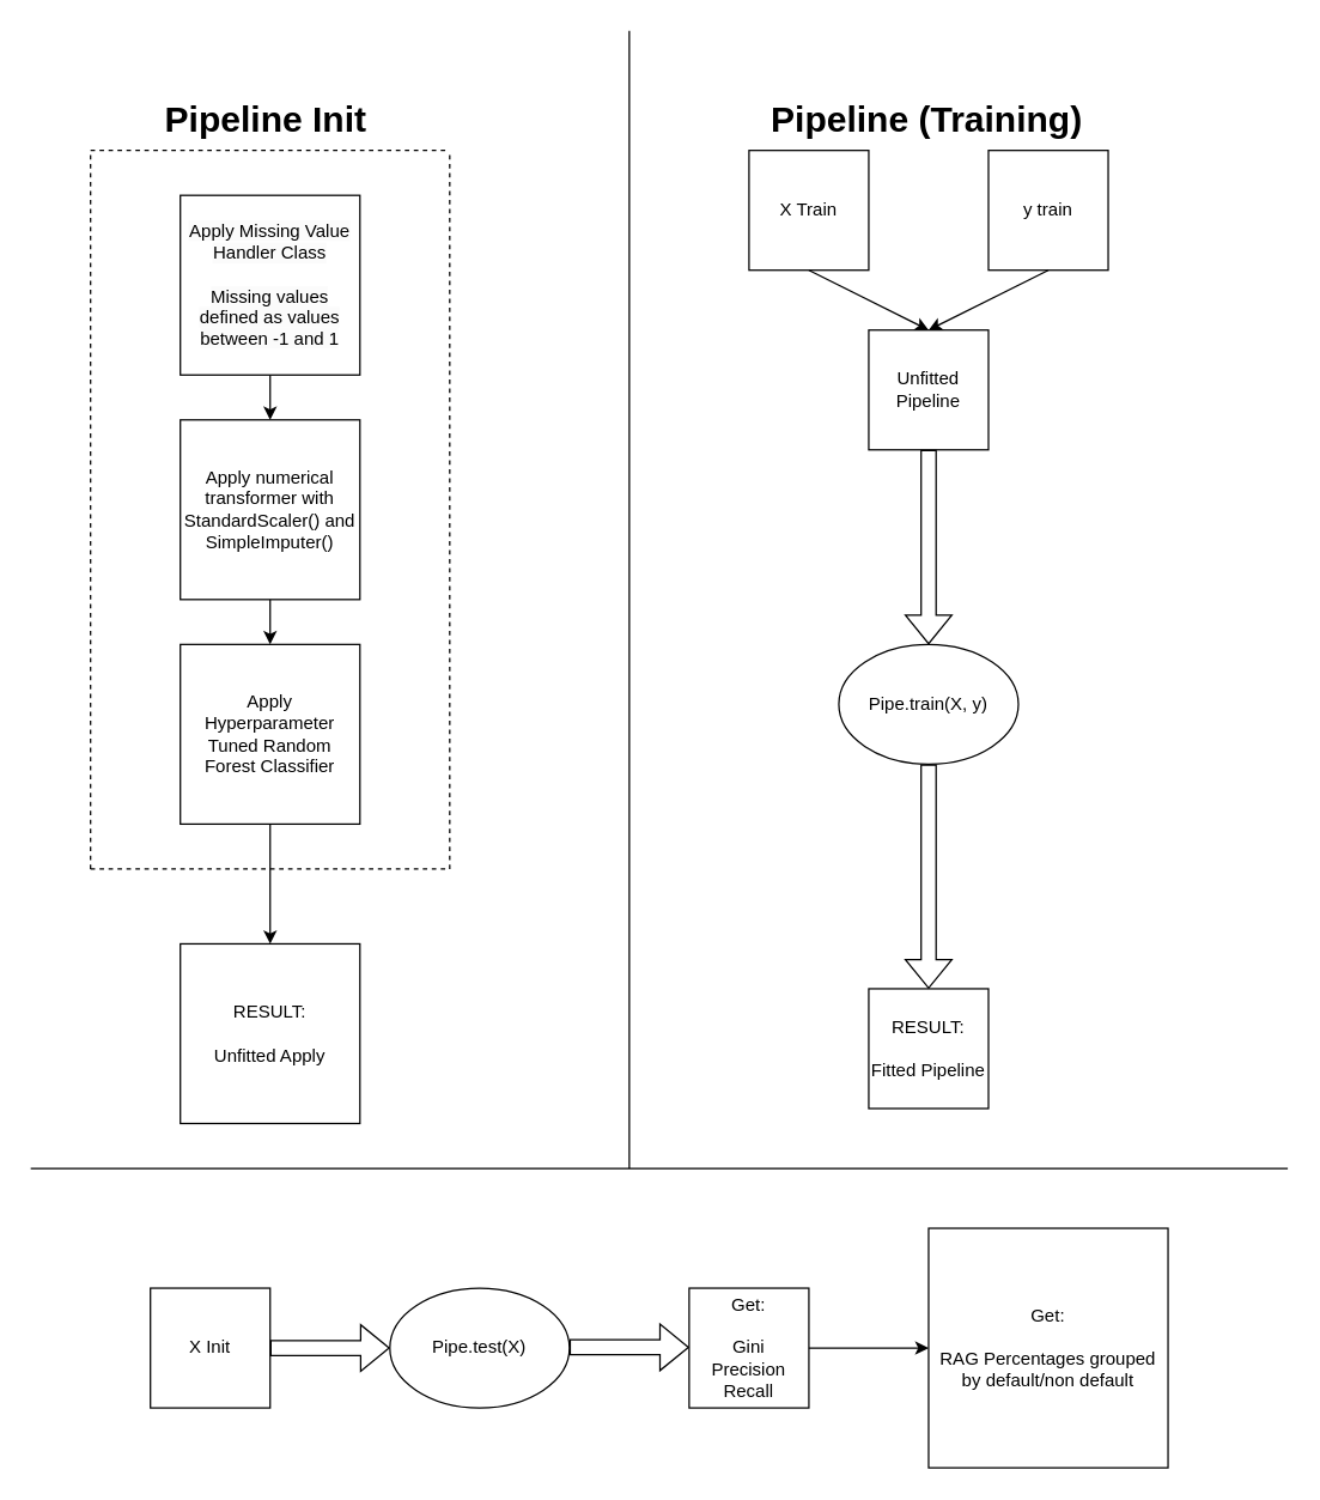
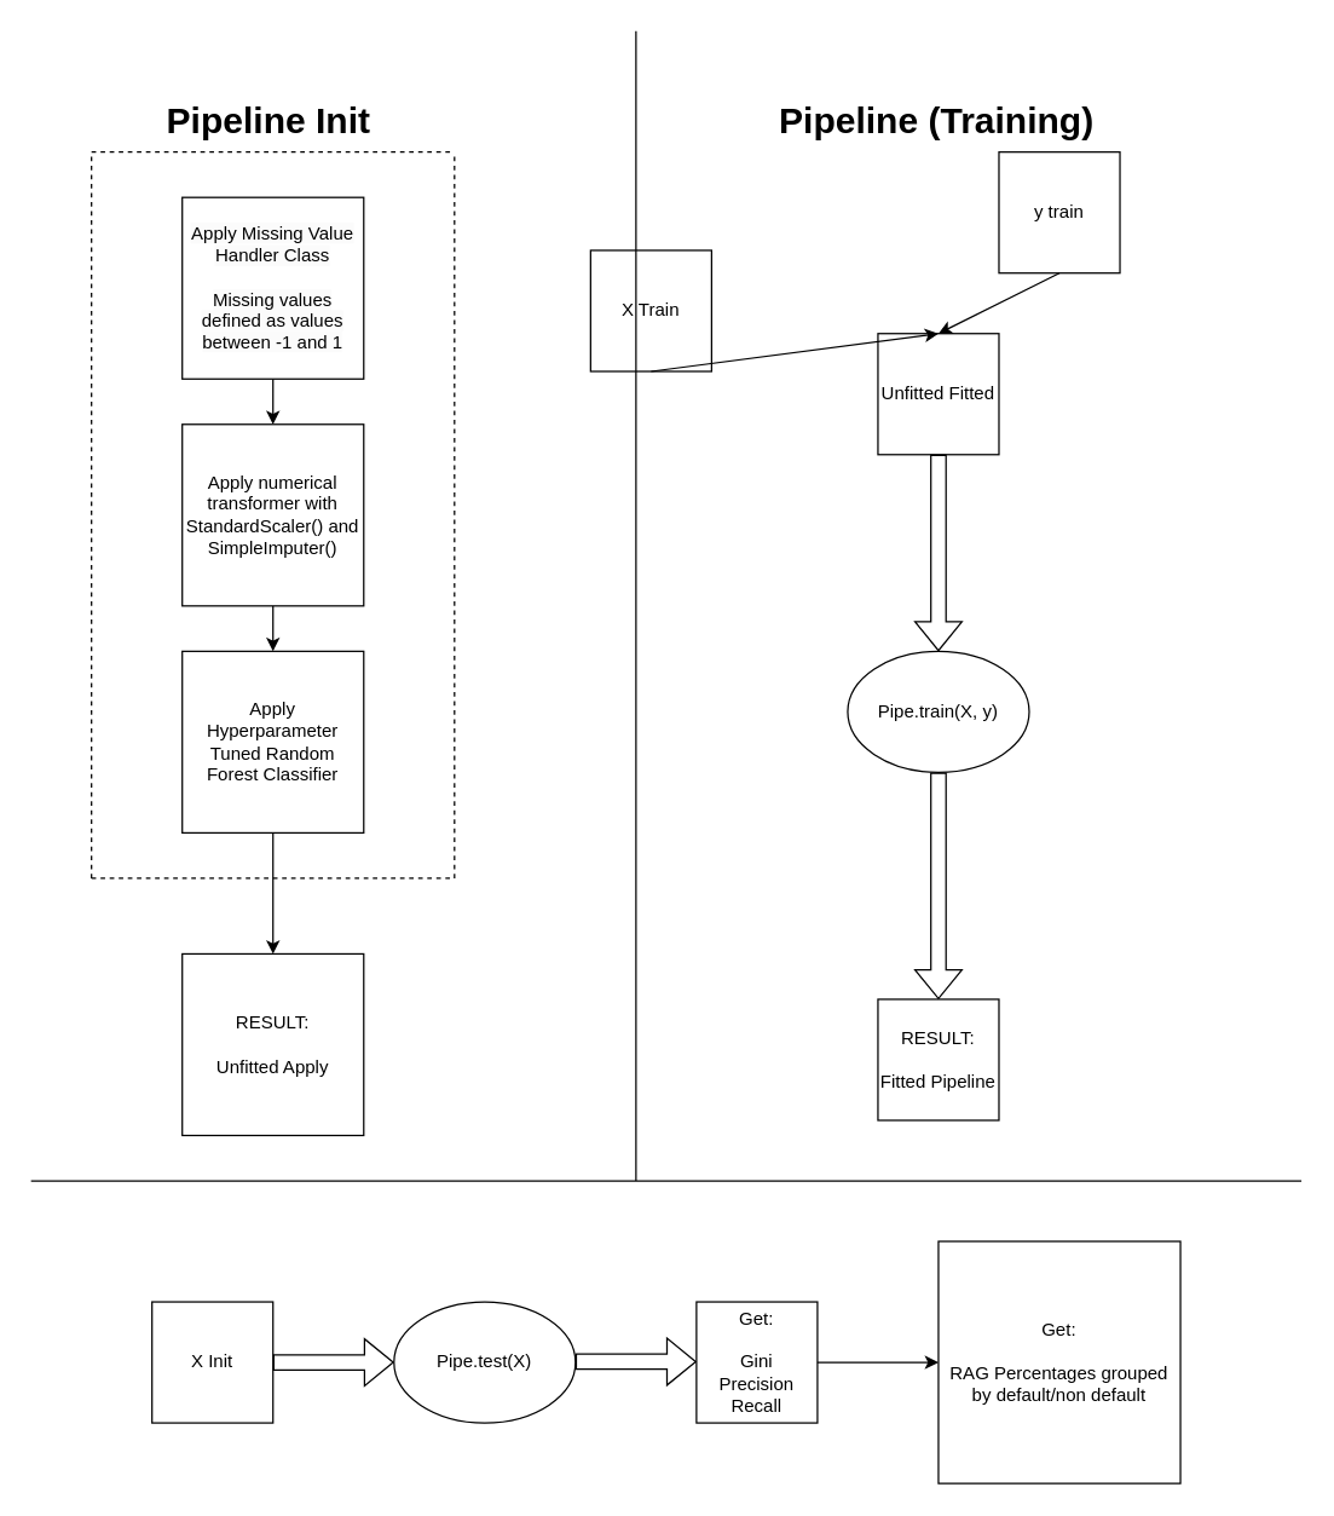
- <mxCell id="14" value="X Train" style="whiteSpace=wrap;html=1;aspect=fixed;" vertex="1" parent="1"><mxGeometry x="500" y="100" width="80" height="80" as="geometry" /></mxCell>
+ <mxCell id="14" value="X Train" style="whiteSpace=wrap;html=1;aspect=fixed;" vertex="1" parent="1"><mxGeometry x="390" y="165" width="80" height="80" as="geometry" /></mxCell>
- <mxCell id="16" value="Unfitted Pipeline" style="whiteSpace=wrap;html=1;aspect=fixed;" vertex="1" parent="1"><mxGeometry x="580" y="220" width="80" height="80" as="geometry" /></mxCell>
+ <mxCell id="16" value="Unfitted Fitted" style="whiteSpace=wrap;html=1;aspect=fixed;" vertex="1" parent="1"><mxGeometry x="580" y="220" width="80" height="80" as="geometry" /></mxCell>
